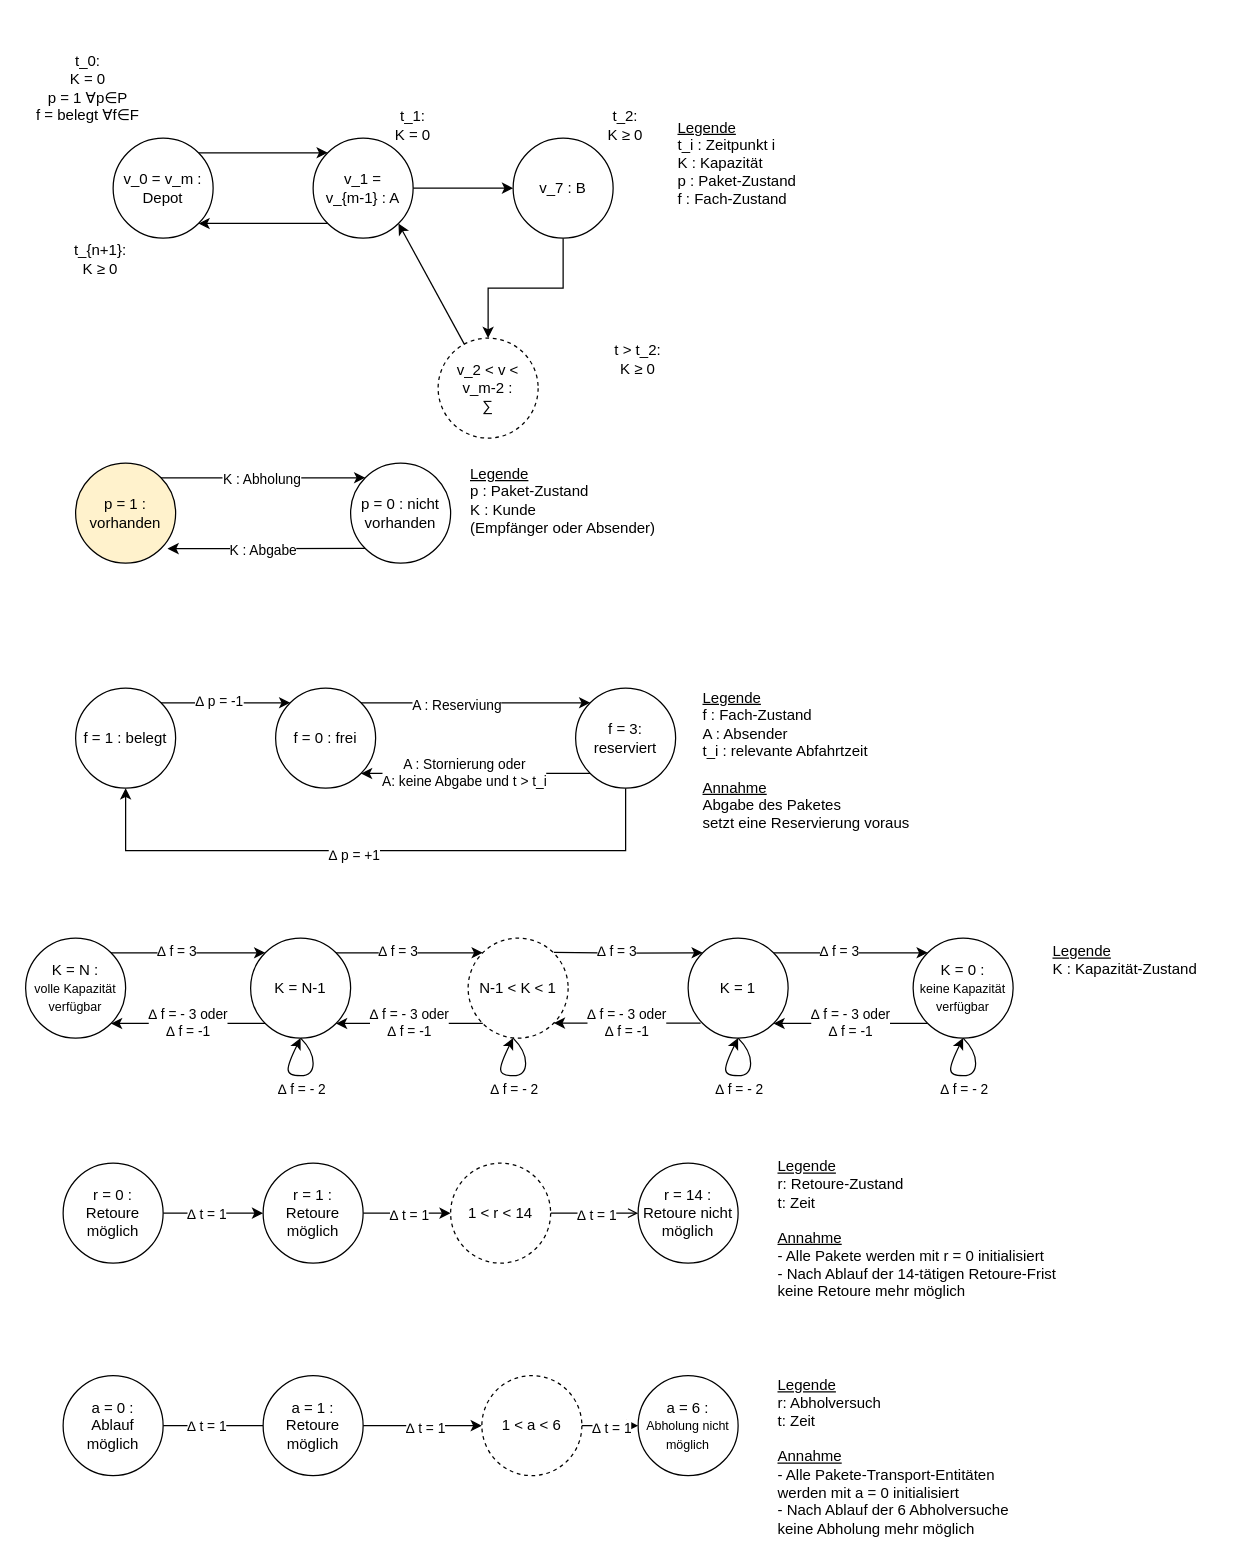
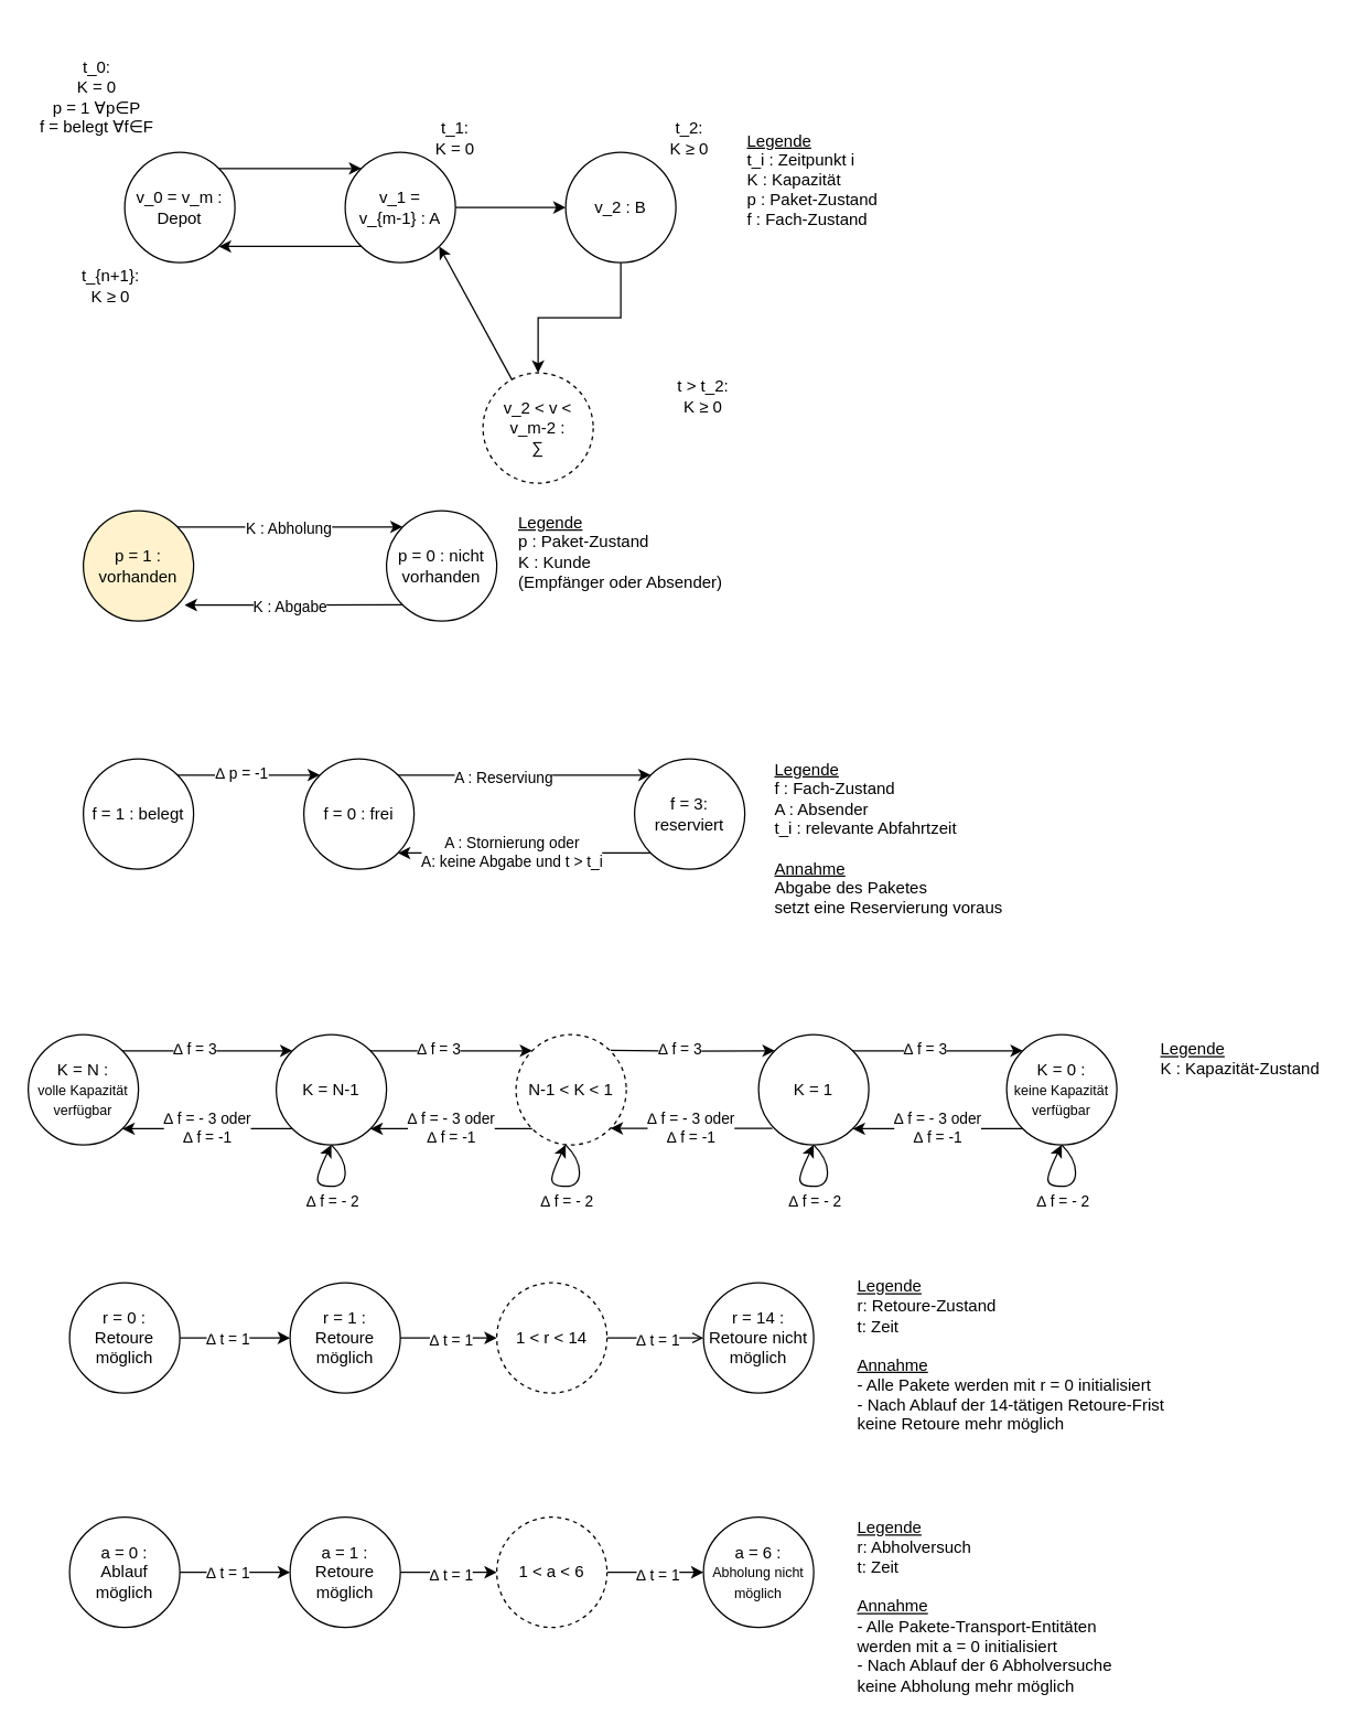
- <mxCell id="7" value="v_7 : B" style="ellipse;whiteSpace=wrap;html=1;aspect=fixed;" parent="1" vertex="1"><mxGeometry x="410" y="110" width="80" height="80" as="geometry" /></mxCell>
+ <mxCell id="7" value="v_2 : B" style="ellipse;whiteSpace=wrap;html=1;aspect=fixed;" parent="1" vertex="1"><mxGeometry x="410" y="110" width="80" height="80" as="geometry" /></mxCell>
- <mxCell id="31" style="edgeStyle=orthogonalEdgeStyle;rounded=0;orthogonalLoop=1;jettySize=auto;html=1;exitX=0.5;exitY=1;exitDx=0;exitDy=0;entryX=0.5;entryY=1;entryDx=0;entryDy=0;" parent="1" source="35" target="27" edge="1"><mxGeometry relative="1" as="geometry"><Array as="points"><mxPoint x="500" y="680" /><mxPoint x="100" y="680" /></Array></mxGeometry></mxCell>
- <mxCell id="32" value="∆ p = +1" style="edgeLabel;html=1;align=center;verticalAlign=middle;resizable=0;points=[];" parent="31" vertex="1" connectable="0"><mxGeometry x="0.073" y="3" relative="1" as="geometry"><mxPoint as="offset" /></mxGeometry></mxCell>
- <mxCell id="70" style="edgeStyle=orthogonalEdgeStyle;rounded=0;orthogonalLoop=1;jettySize=auto;html=1;exitX=1;exitY=0.5;exitDx=0;exitDy=0;endArrow=none;" parent="1" source="72" target="75" edge="1"><mxGeometry relative="1" as="geometry" /></mxCell>
+ <mxCell id="70" style="edgeStyle=orthogonalEdgeStyle;rounded=0;orthogonalLoop=1;jettySize=auto;html=1;exitX=1;exitY=0.5;exitDx=0;exitDy=0;" parent="1" source="72" target="75" edge="1"><mxGeometry relative="1" as="geometry" /></mxCell>
- <mxCell id="79" value="1 &amp;lt; a &amp;lt; 6" style="ellipse;whiteSpace=wrap;html=1;aspect=fixed;dashed=1;" parent="1" vertex="1"><mxGeometry x="385" y="1100" width="80" height="80" as="geometry" /></mxCell>
+ <mxCell id="79" value="1 &amp;lt; a &amp;lt; 6" style="ellipse;whiteSpace=wrap;html=1;aspect=fixed;dashed=1;" parent="1" vertex="1"><mxGeometry x="360" y="1100" width="80" height="80" as="geometry" /></mxCell>
